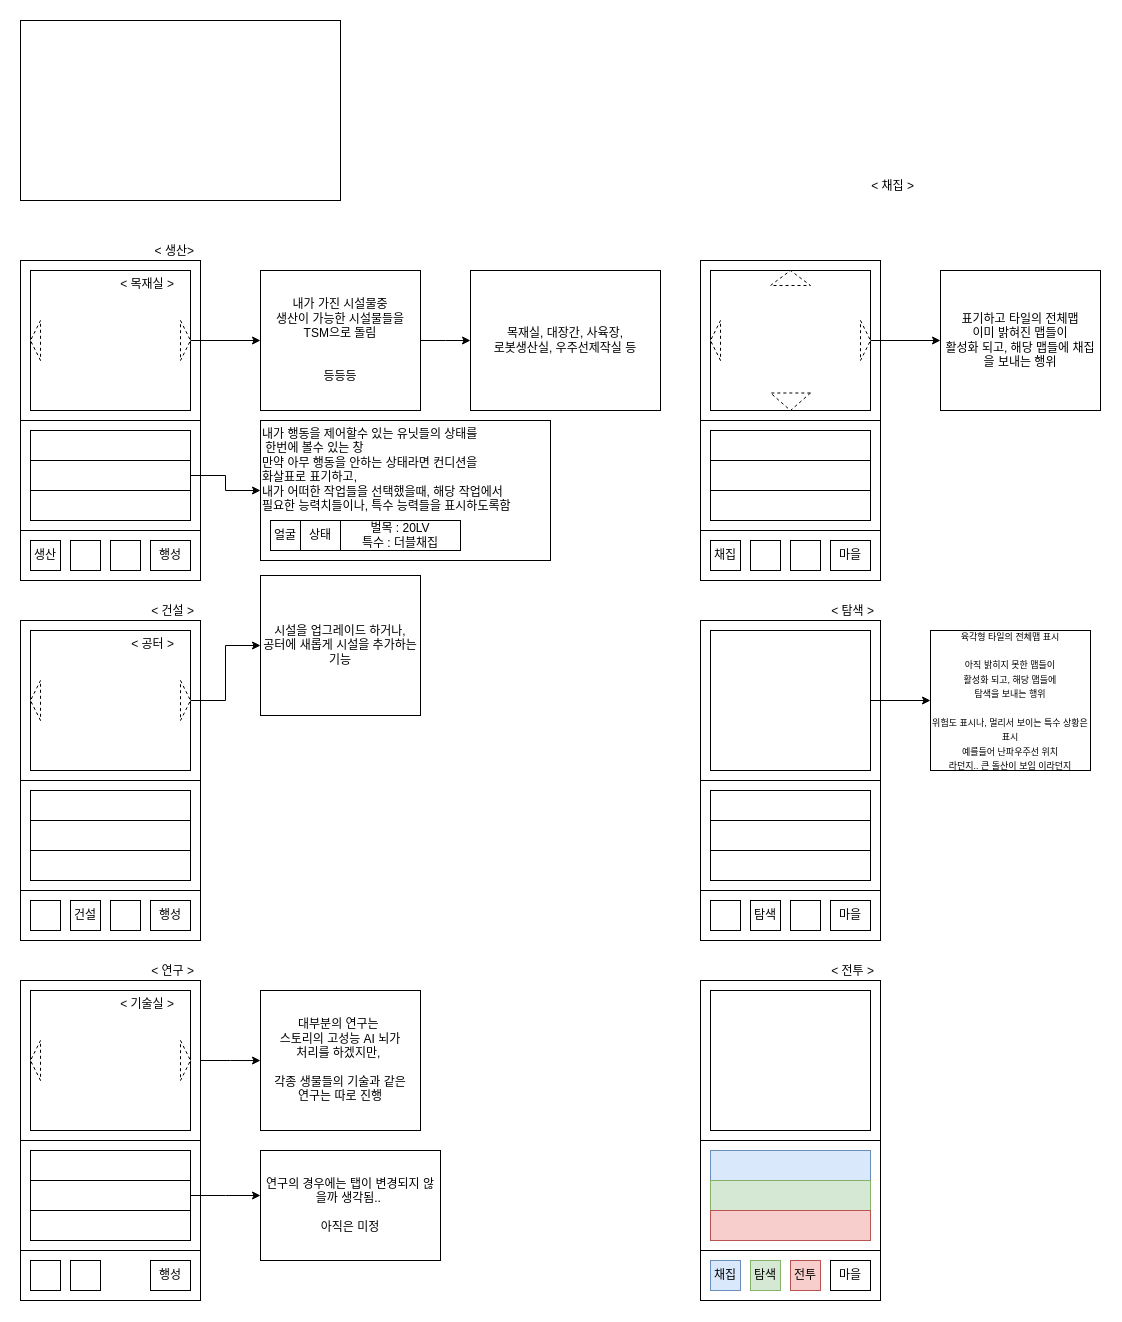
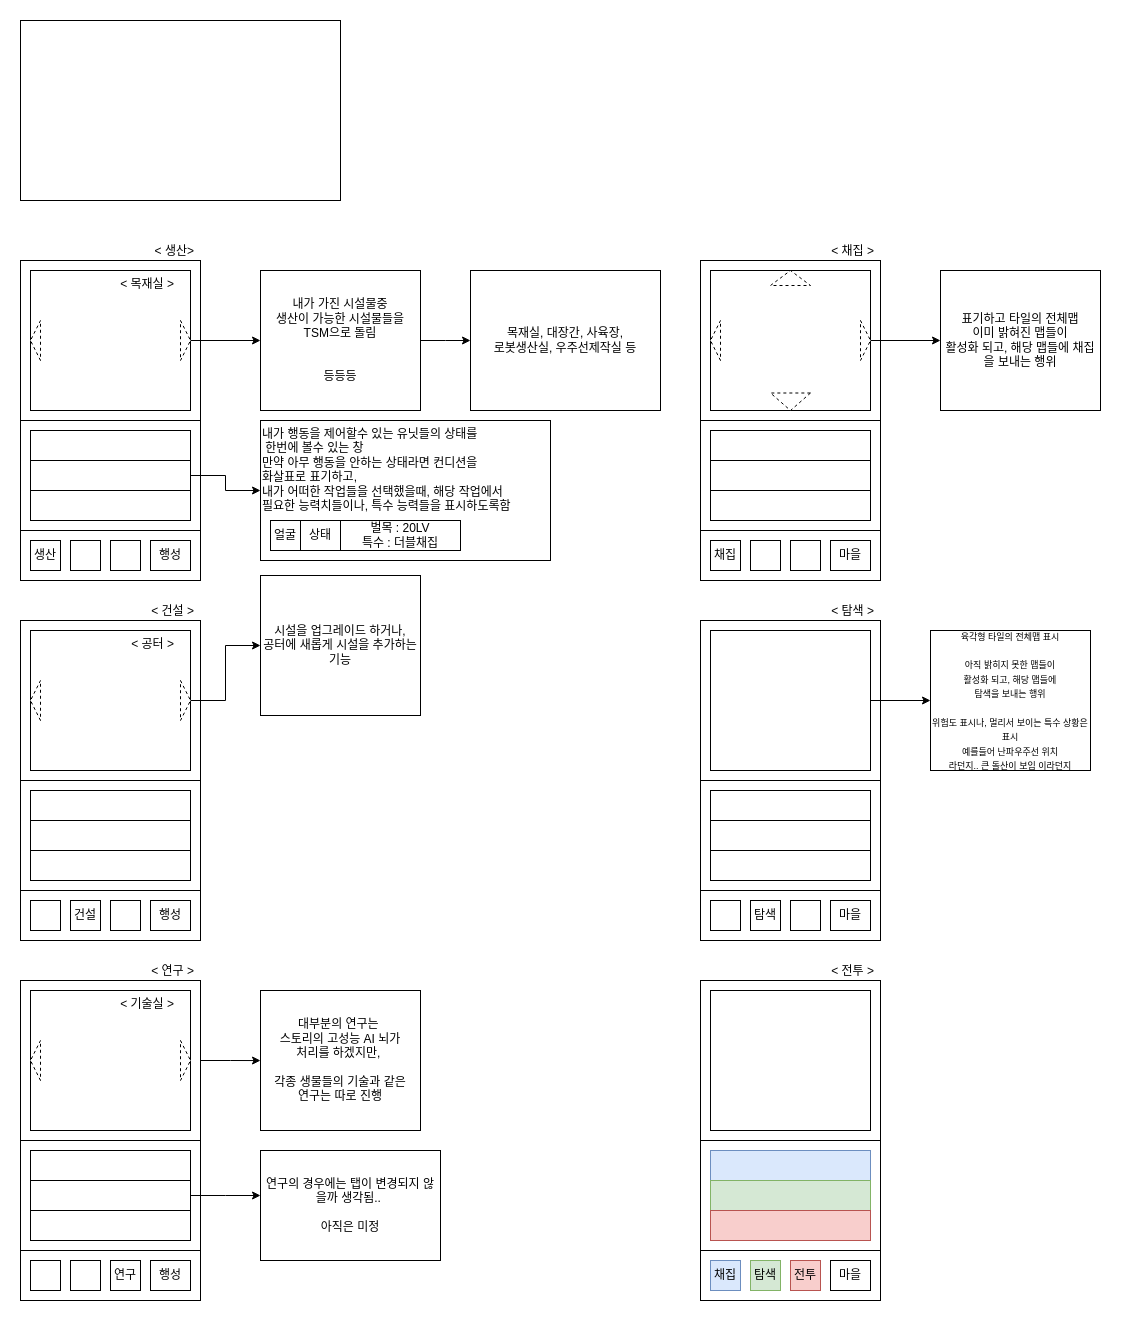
- <mxCell id="51" value="&amp;lt; 채집 &amp;gt;" style="text;strokeColor=none;fillColor=none;align=right;verticalAlign=bottom;spacingLeft=4;spacingRight=4;overflow=hidden;points=[[0,0.5],[1,0.5]];portConstraint=eastwest;rotatable=0;whiteSpace=wrap;html=1;" vertex="1" parent="1"><mxGeometry x="840" y="175" width="80" height="20" as="geometry" /></mxCell>
+ <mxCell id="51" value="&amp;lt; 채집 &amp;gt;" style="text;strokeColor=none;fillColor=none;align=right;verticalAlign=bottom;spacingLeft=4;spacingRight=4;overflow=hidden;points=[[0,0.5],[1,0.5]];portConstraint=eastwest;rotatable=0;whiteSpace=wrap;html=1;" vertex="1" parent="1"><mxGeometry x="800" y="240" width="80" height="20" as="geometry" /></mxCell>
+ <mxCell id="89" value="연구" style="rounded=0;whiteSpace=wrap;html=1;" vertex="1" parent="1"><mxGeometry x="110" y="1260" width="30" height="30" as="geometry" /></mxCell>
